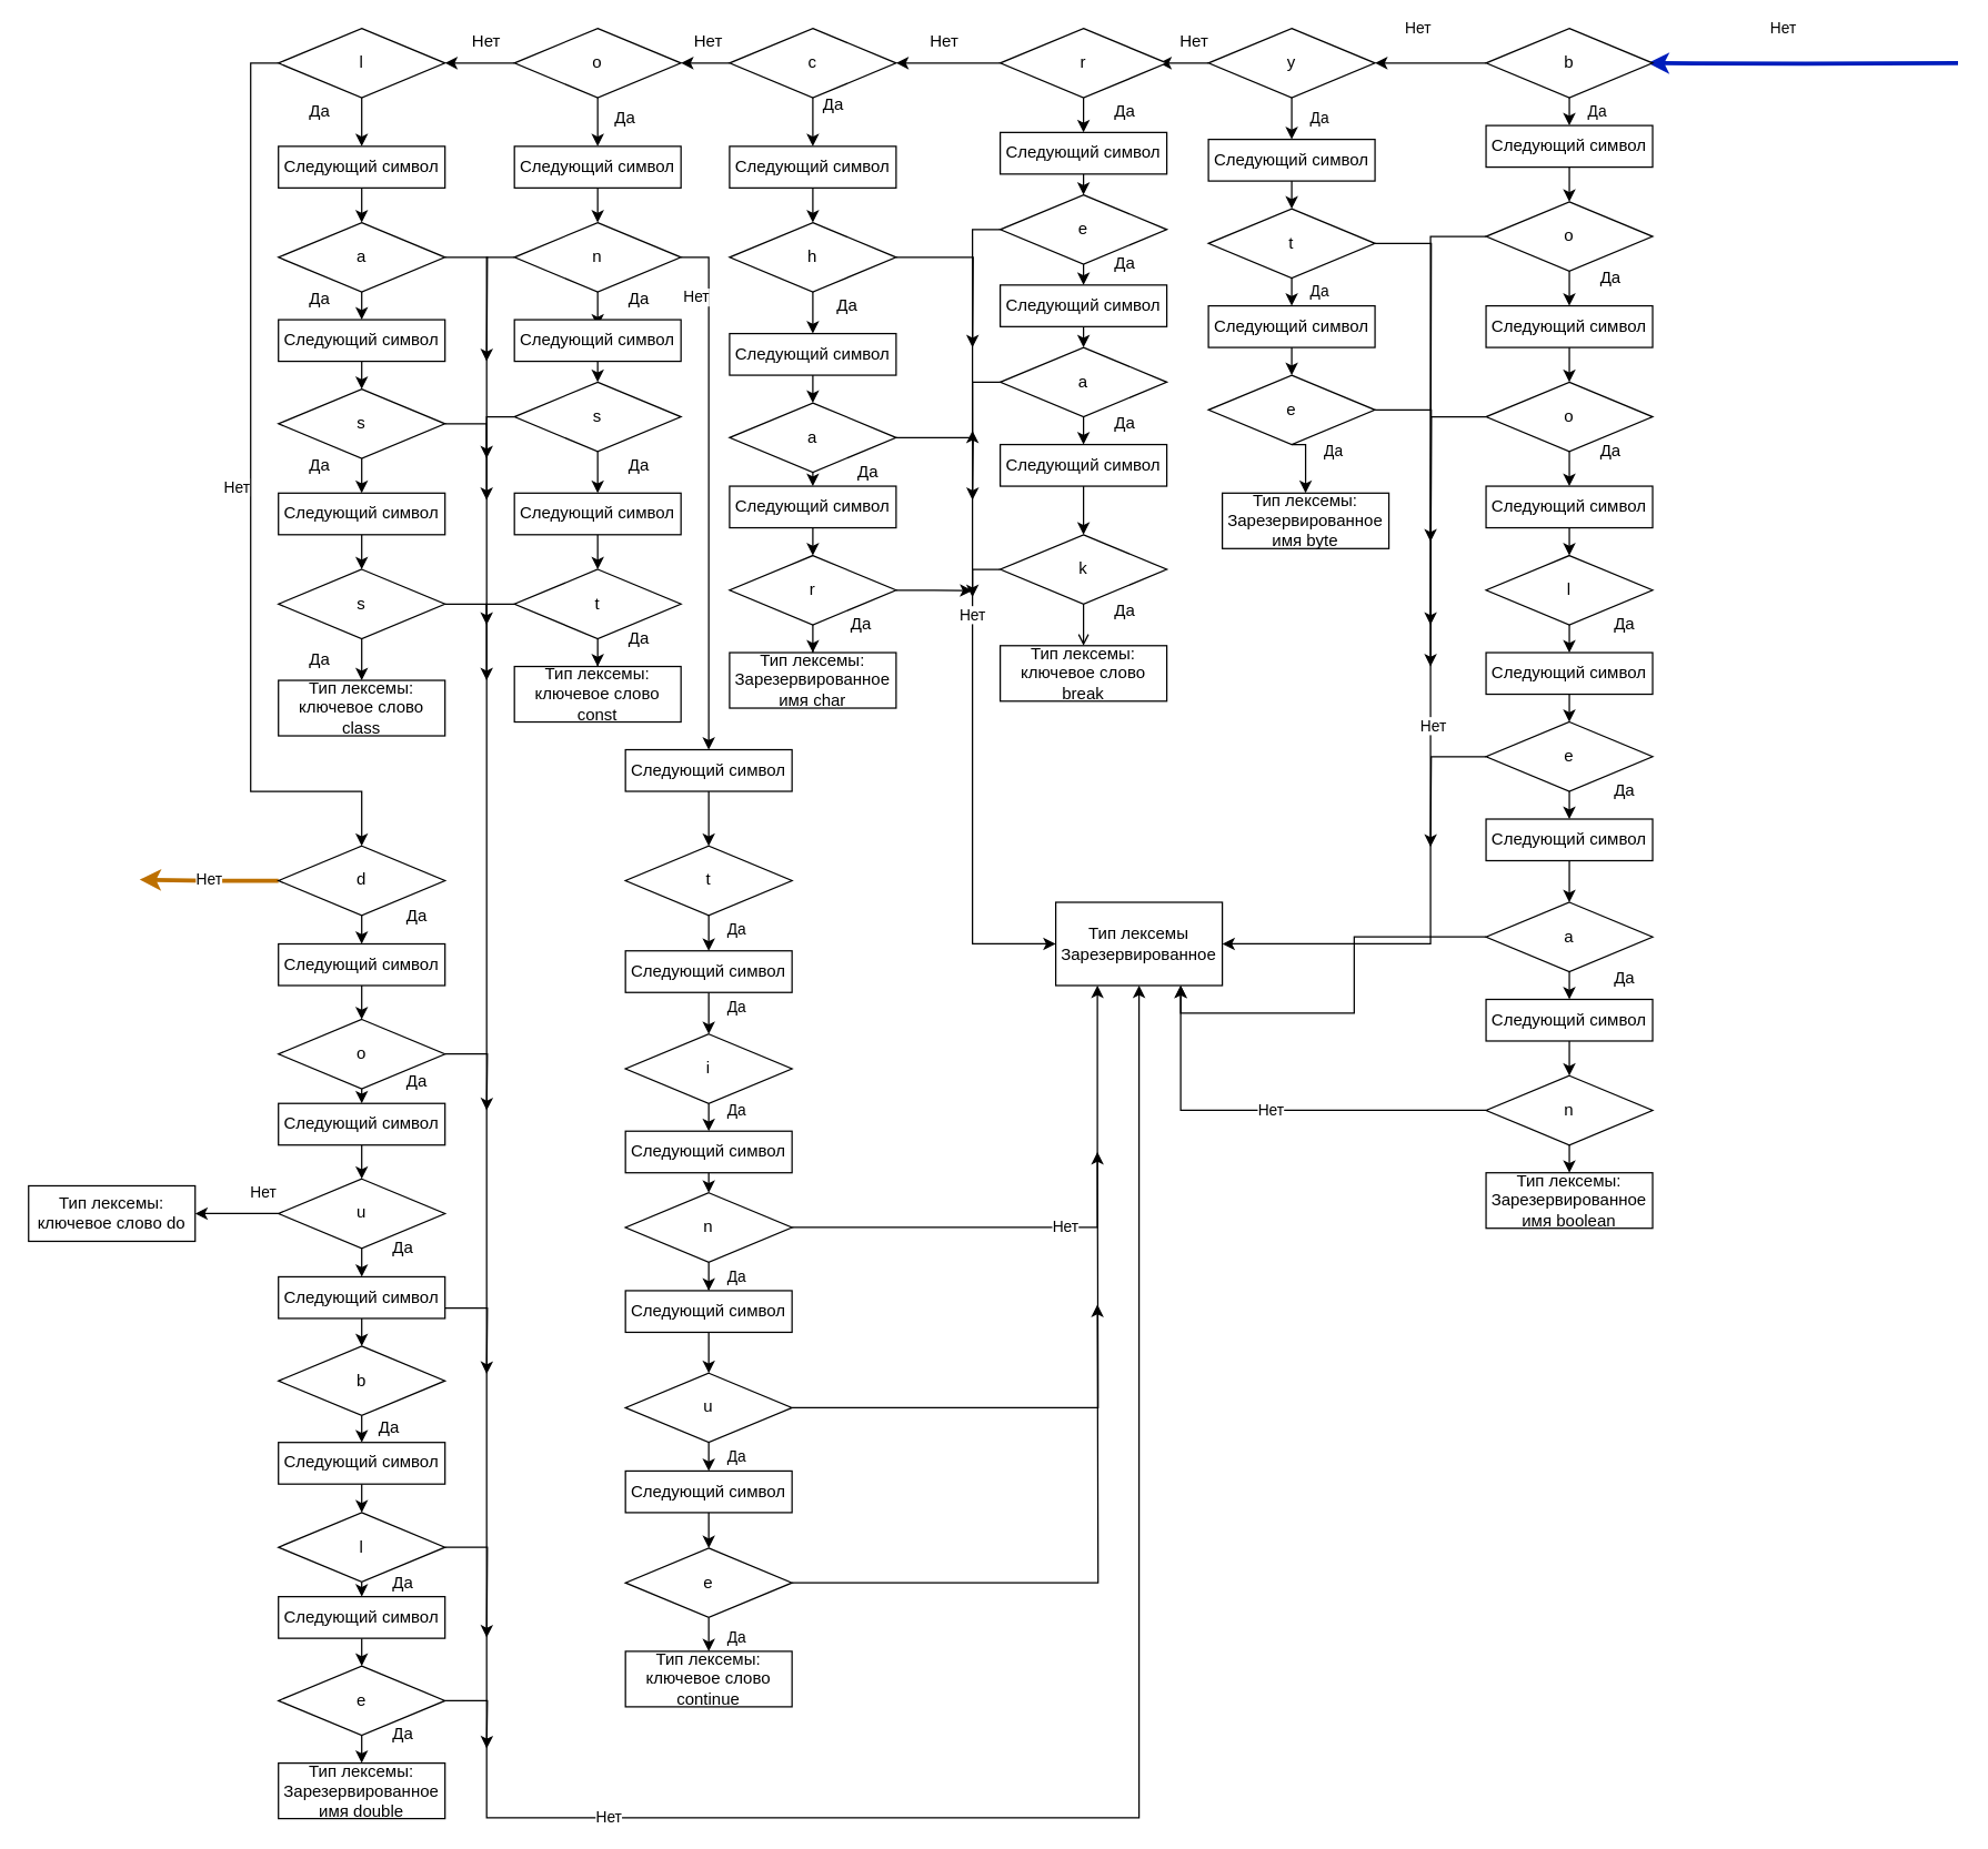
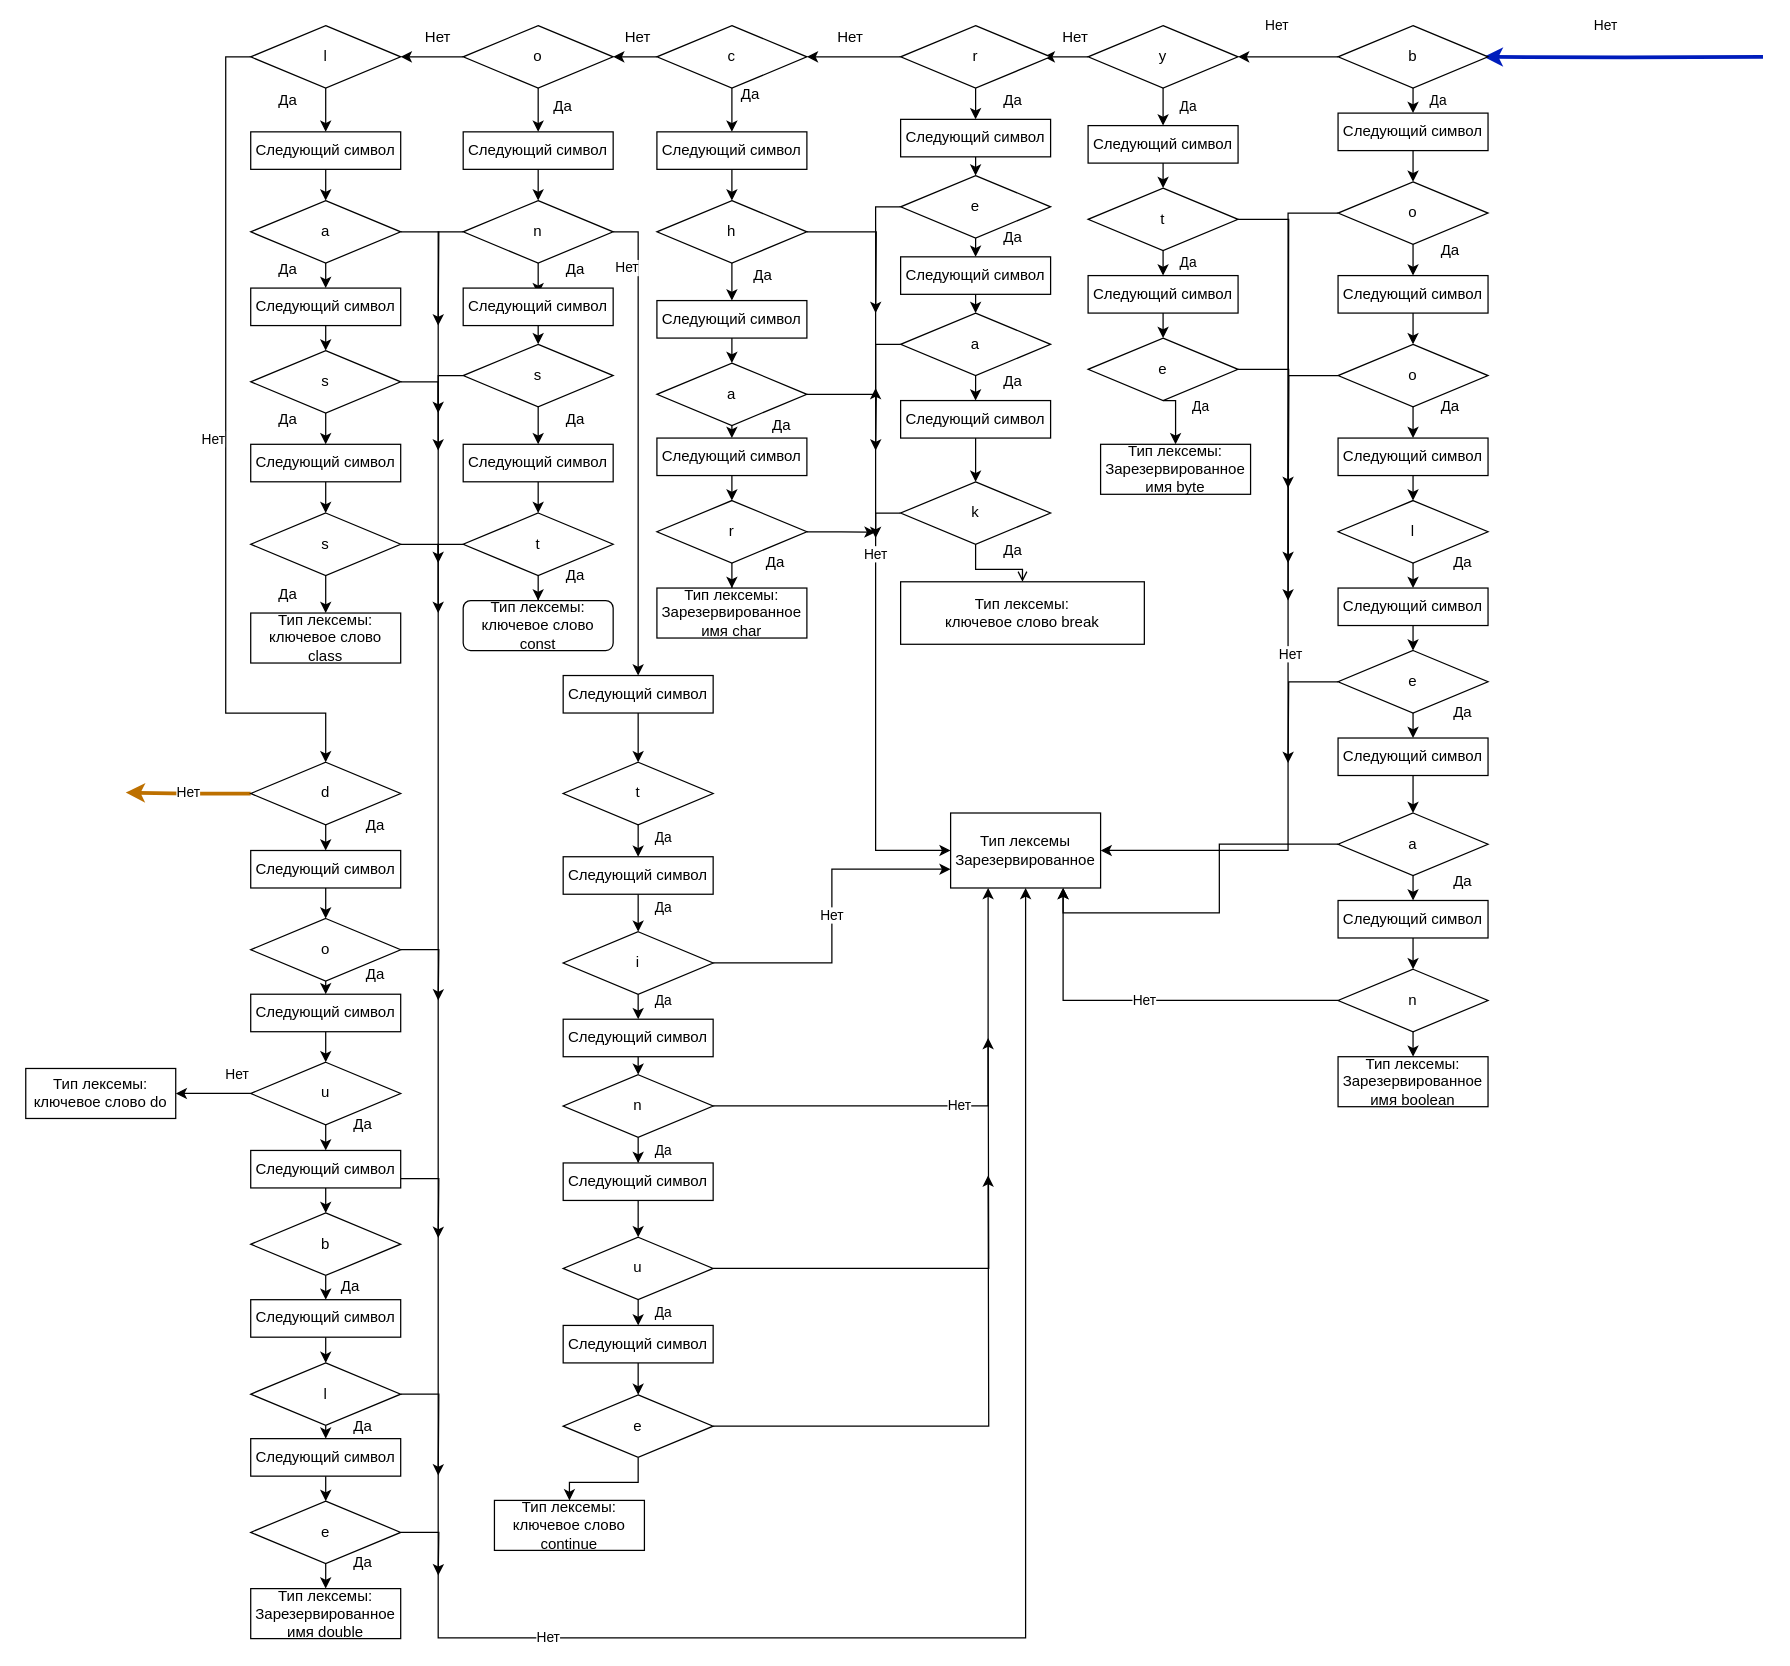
- <mxCell id="50" value="Тип лексемы:&lt;br&gt;ключевое слово break" style="rounded=0;whiteSpace=wrap;html=1;" parent="1" vertex="1"><mxGeometry x="720" y="465" width="120" height="40" as="geometry" /></mxCell>
+ <mxCell id="50" value="Тип лексемы:&lt;br&gt;ключевое слово break" style="rounded=0;whiteSpace=wrap;html=1;" parent="1" vertex="1"><mxGeometry x="720" y="465" width="195" height="50" as="geometry" /></mxCell>
- <mxCell id="88" value="Тип лексемы:&lt;br&gt;ключевое слово const" style="rounded=0;whiteSpace=wrap;html=1;" parent="1" vertex="1"><mxGeometry x="370" y="480" width="120" height="40" as="geometry" /></mxCell>
+ <mxCell id="88" value="Тип лексемы:&lt;br&gt;ключевое слово const" style="whiteSpace=wrap;html=1;rounded=1;" parent="1" vertex="1"><mxGeometry x="370" y="480" width="120" height="40" as="geometry" /></mxCell>
+ <mxCell id="111" value="Нет" style="edgeStyle=orthogonalEdgeStyle;rounded=0;orthogonalLoop=1;jettySize=auto;html=1;exitX=1;exitY=0.5;exitDx=0;exitDy=0;entryX=0;entryY=0.75;entryDx=0;entryDy=0;strokeWidth=1;" parent="1" source="112" target="216" edge="1"><mxGeometry relative="1" as="geometry" /></mxCell>
- <mxCell id="122" value="Тип лексемы:&lt;br&gt;ключевое слово continue" style="rounded=0;whiteSpace=wrap;html=1;" parent="1" vertex="1"><mxGeometry x="450" y="1190" width="120" height="40" as="geometry" /></mxCell>
+ <mxCell id="122" value="Тип лексемы:&lt;br&gt;ключевое слово continue" style="rounded=0;whiteSpace=wrap;html=1;" parent="1" vertex="1"><mxGeometry x="395" y="1200" width="120" height="40" as="geometry" /></mxCell>
